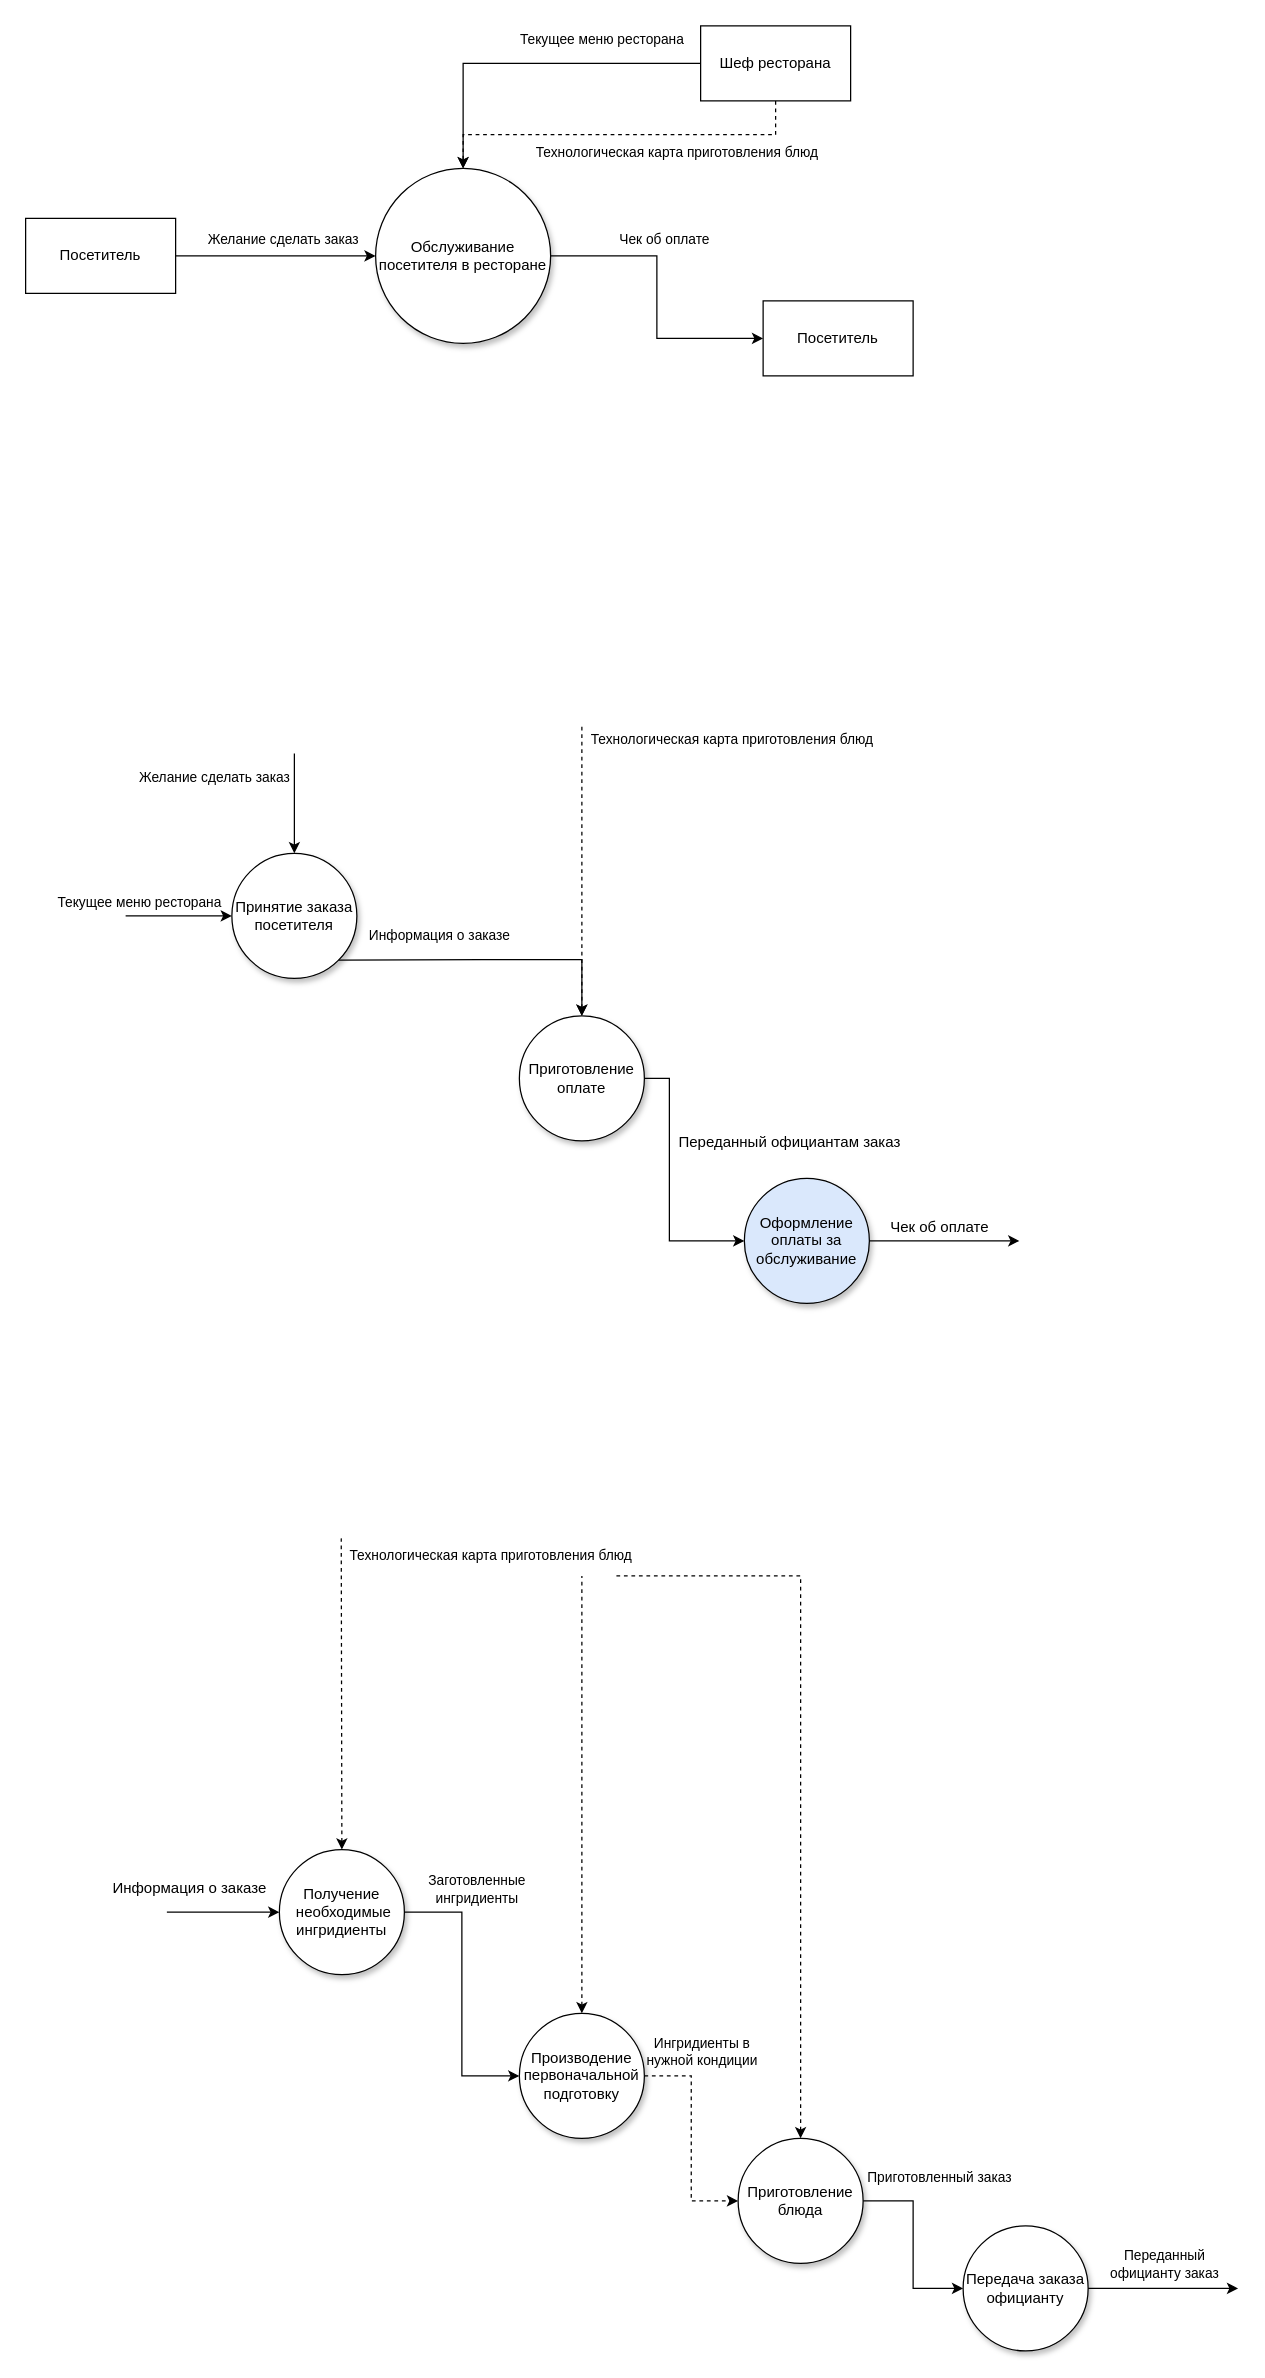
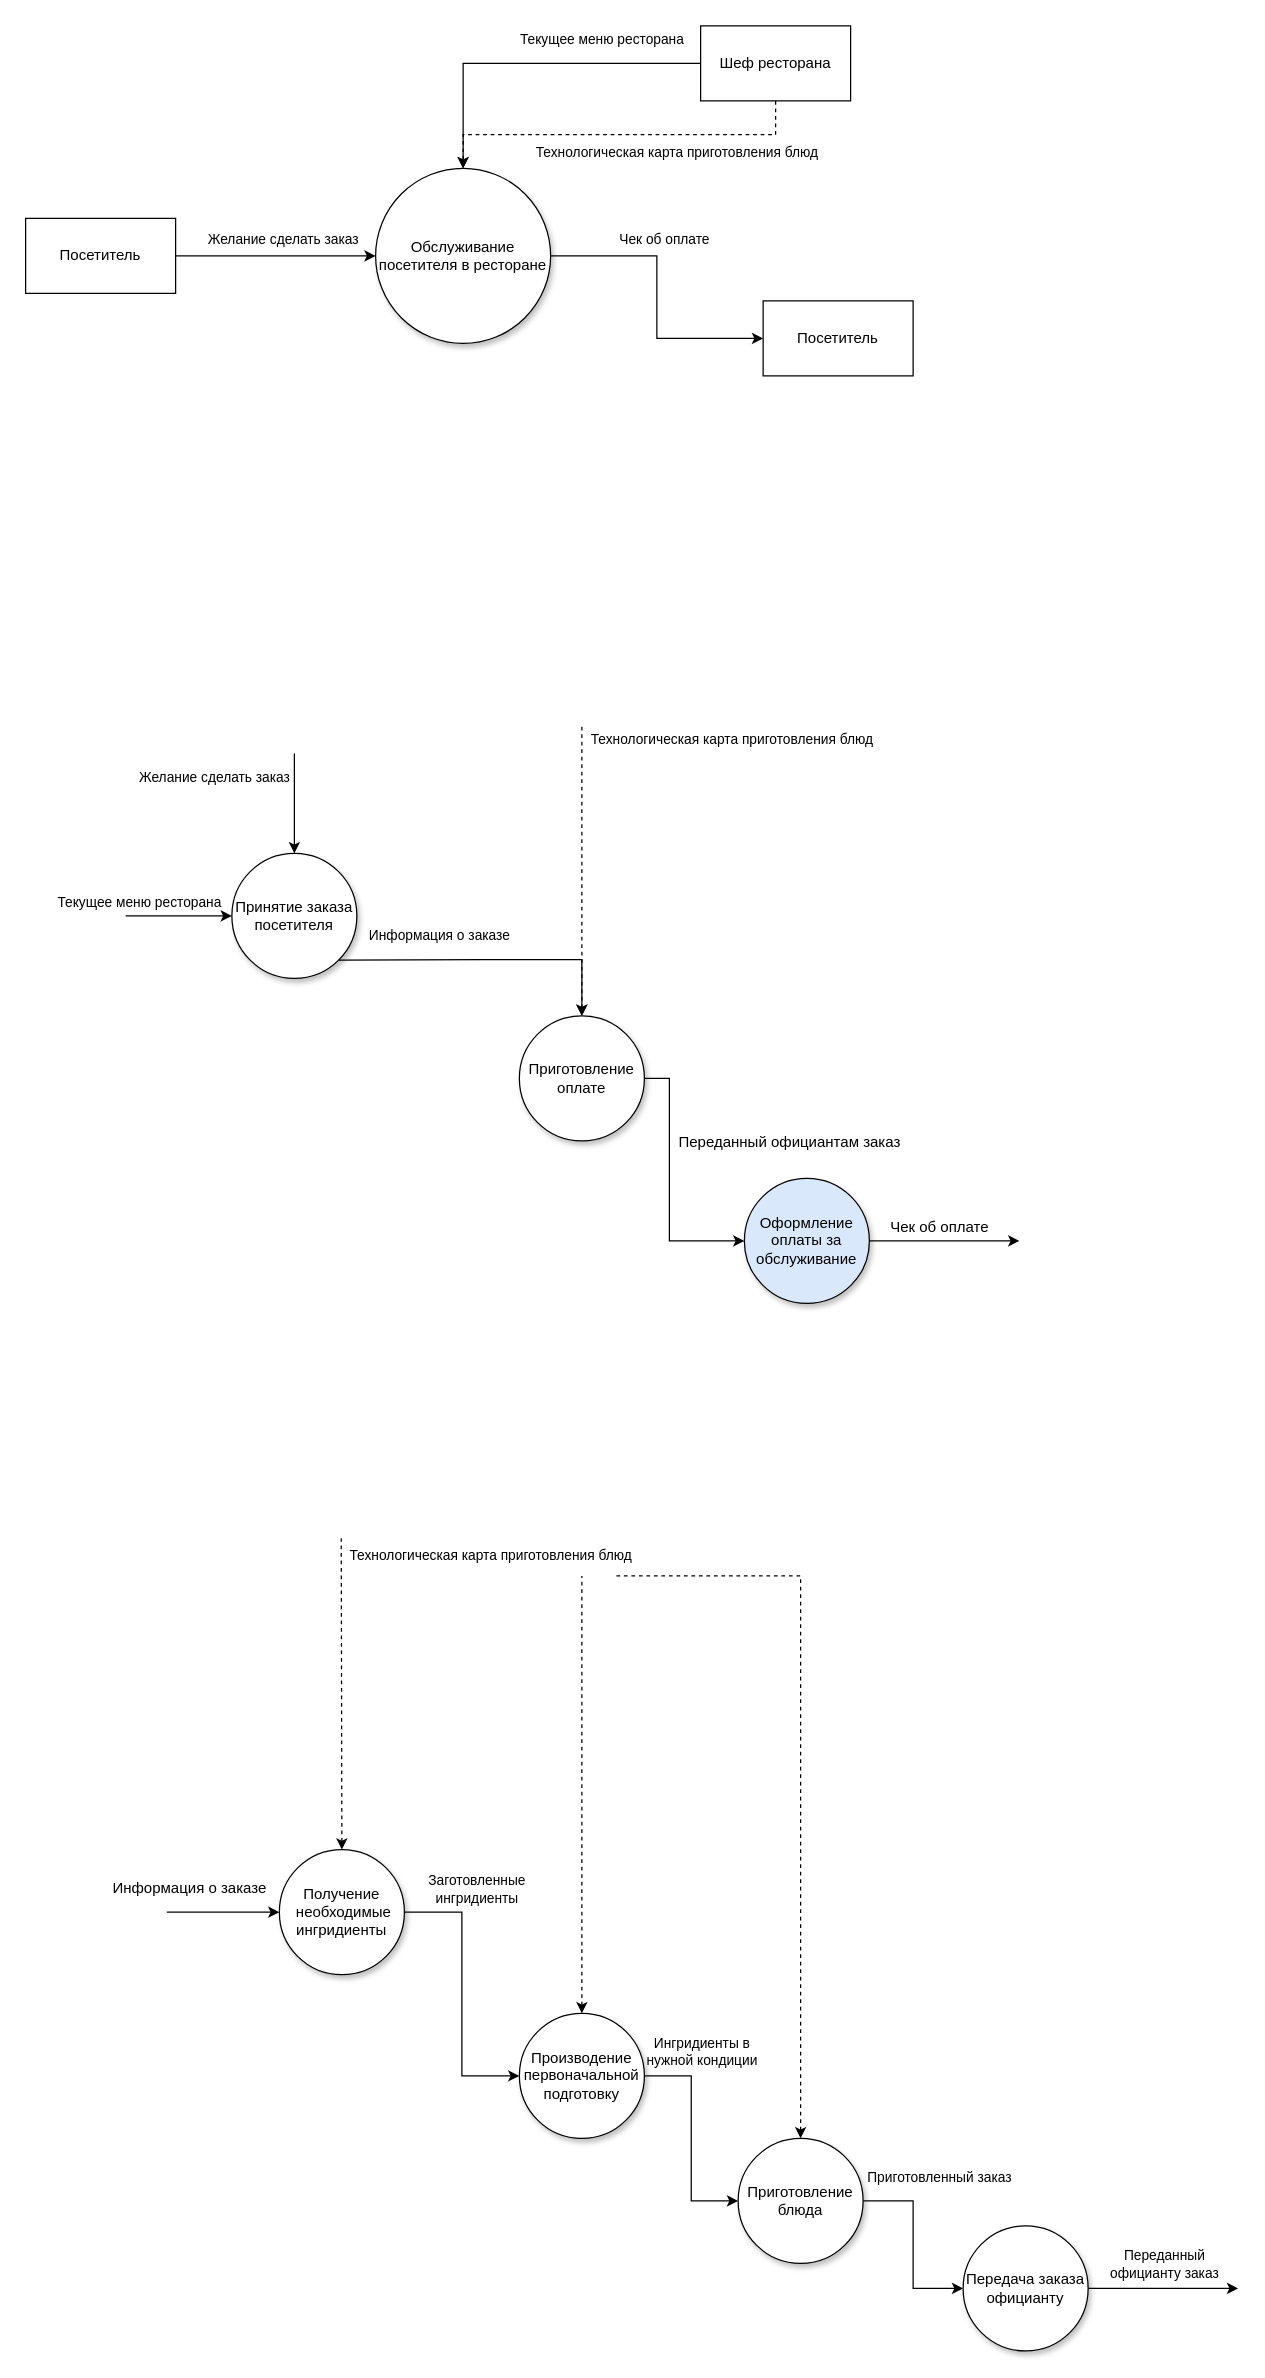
- <mxCell id="36" style="edgeStyle=orthogonalEdgeStyle;rounded=0;orthogonalLoop=1;jettySize=auto;html=1;exitX=1;exitY=0.5;exitDx=0;exitDy=0;entryX=0;entryY=0.5;entryDx=0;entryDy=0;dashed=1;" edge="1" parent="1" source="38" target="41"><mxGeometry relative="1" as="geometry" /></mxCell>
+ <mxCell id="36" style="edgeStyle=orthogonalEdgeStyle;rounded=0;orthogonalLoop=1;jettySize=auto;html=1;exitX=1;exitY=0.5;exitDx=0;exitDy=0;entryX=0;entryY=0.5;entryDx=0;entryDy=0;" edge="1" parent="1" source="38" target="41"><mxGeometry relative="1" as="geometry" /></mxCell>
